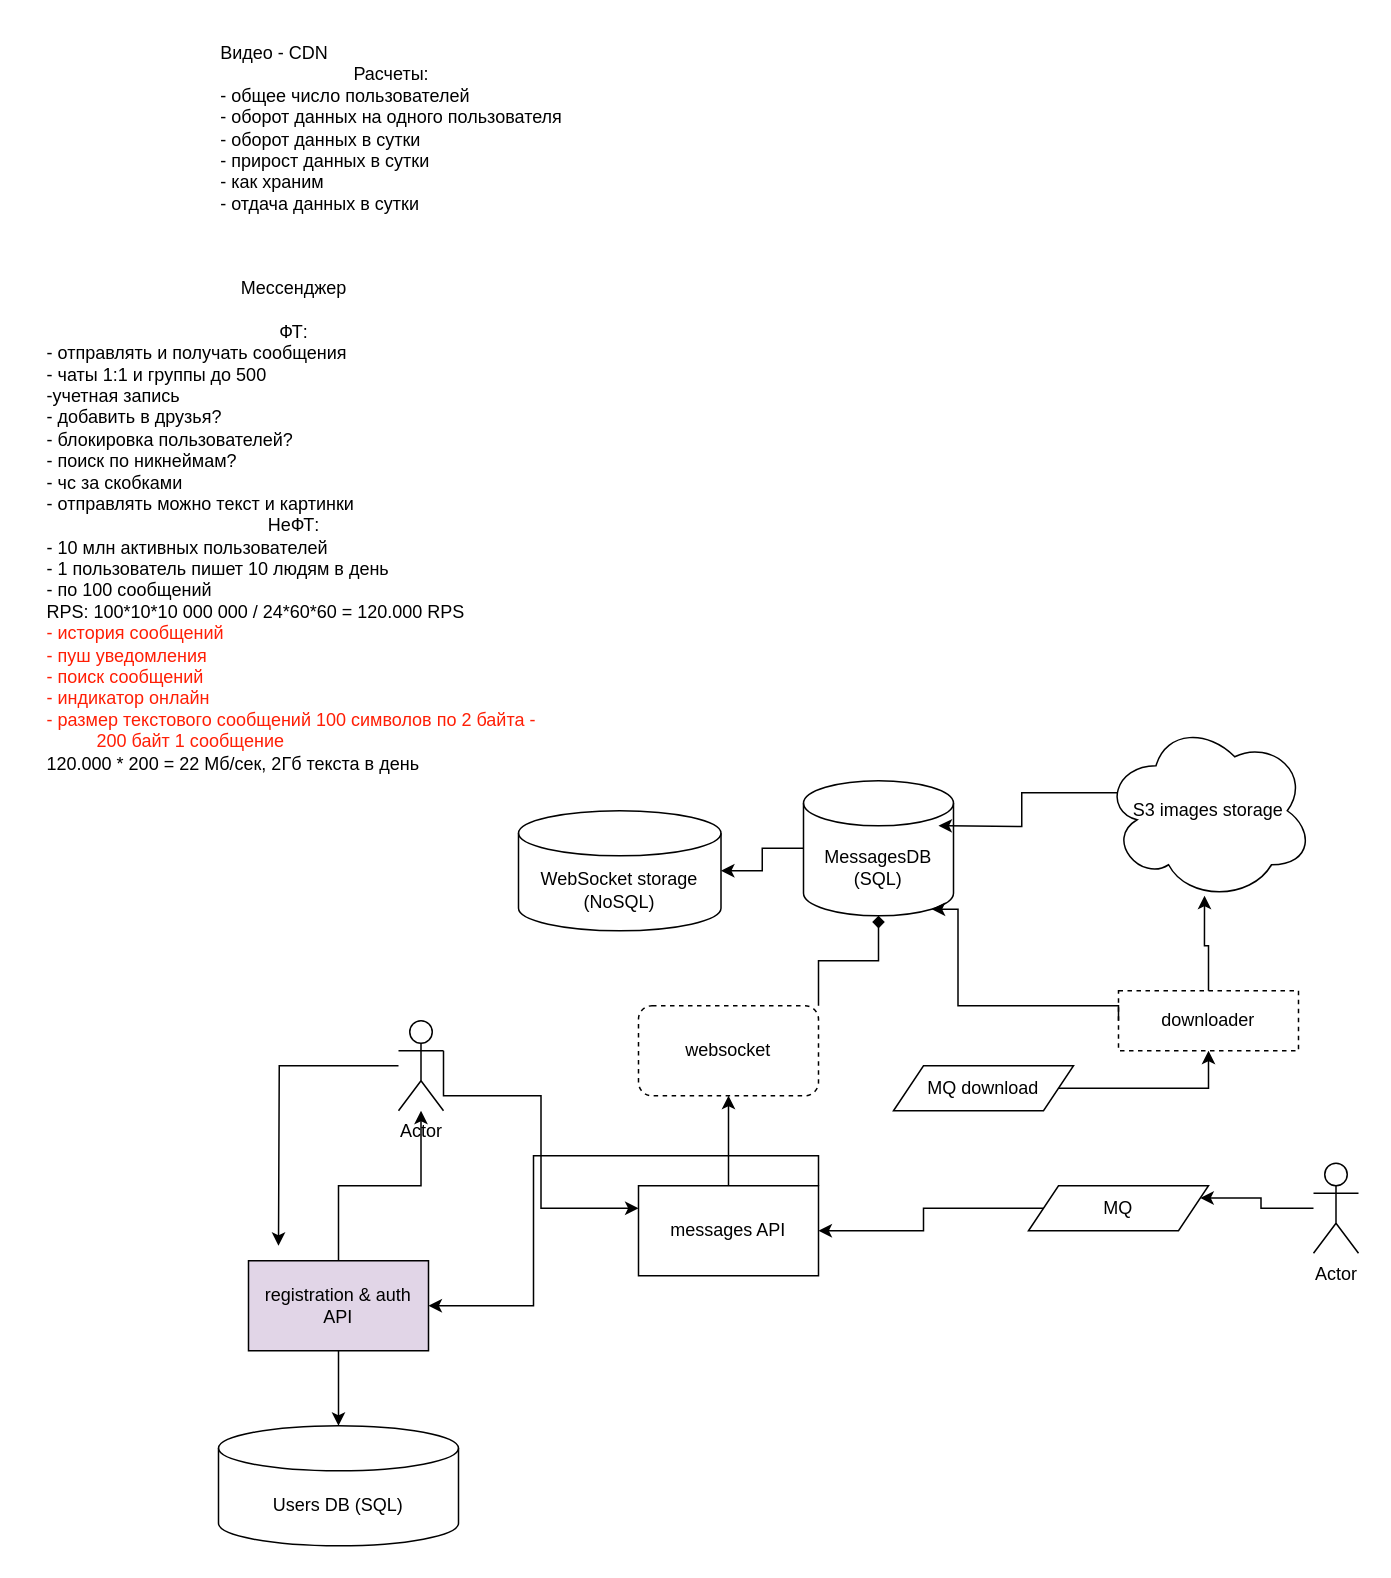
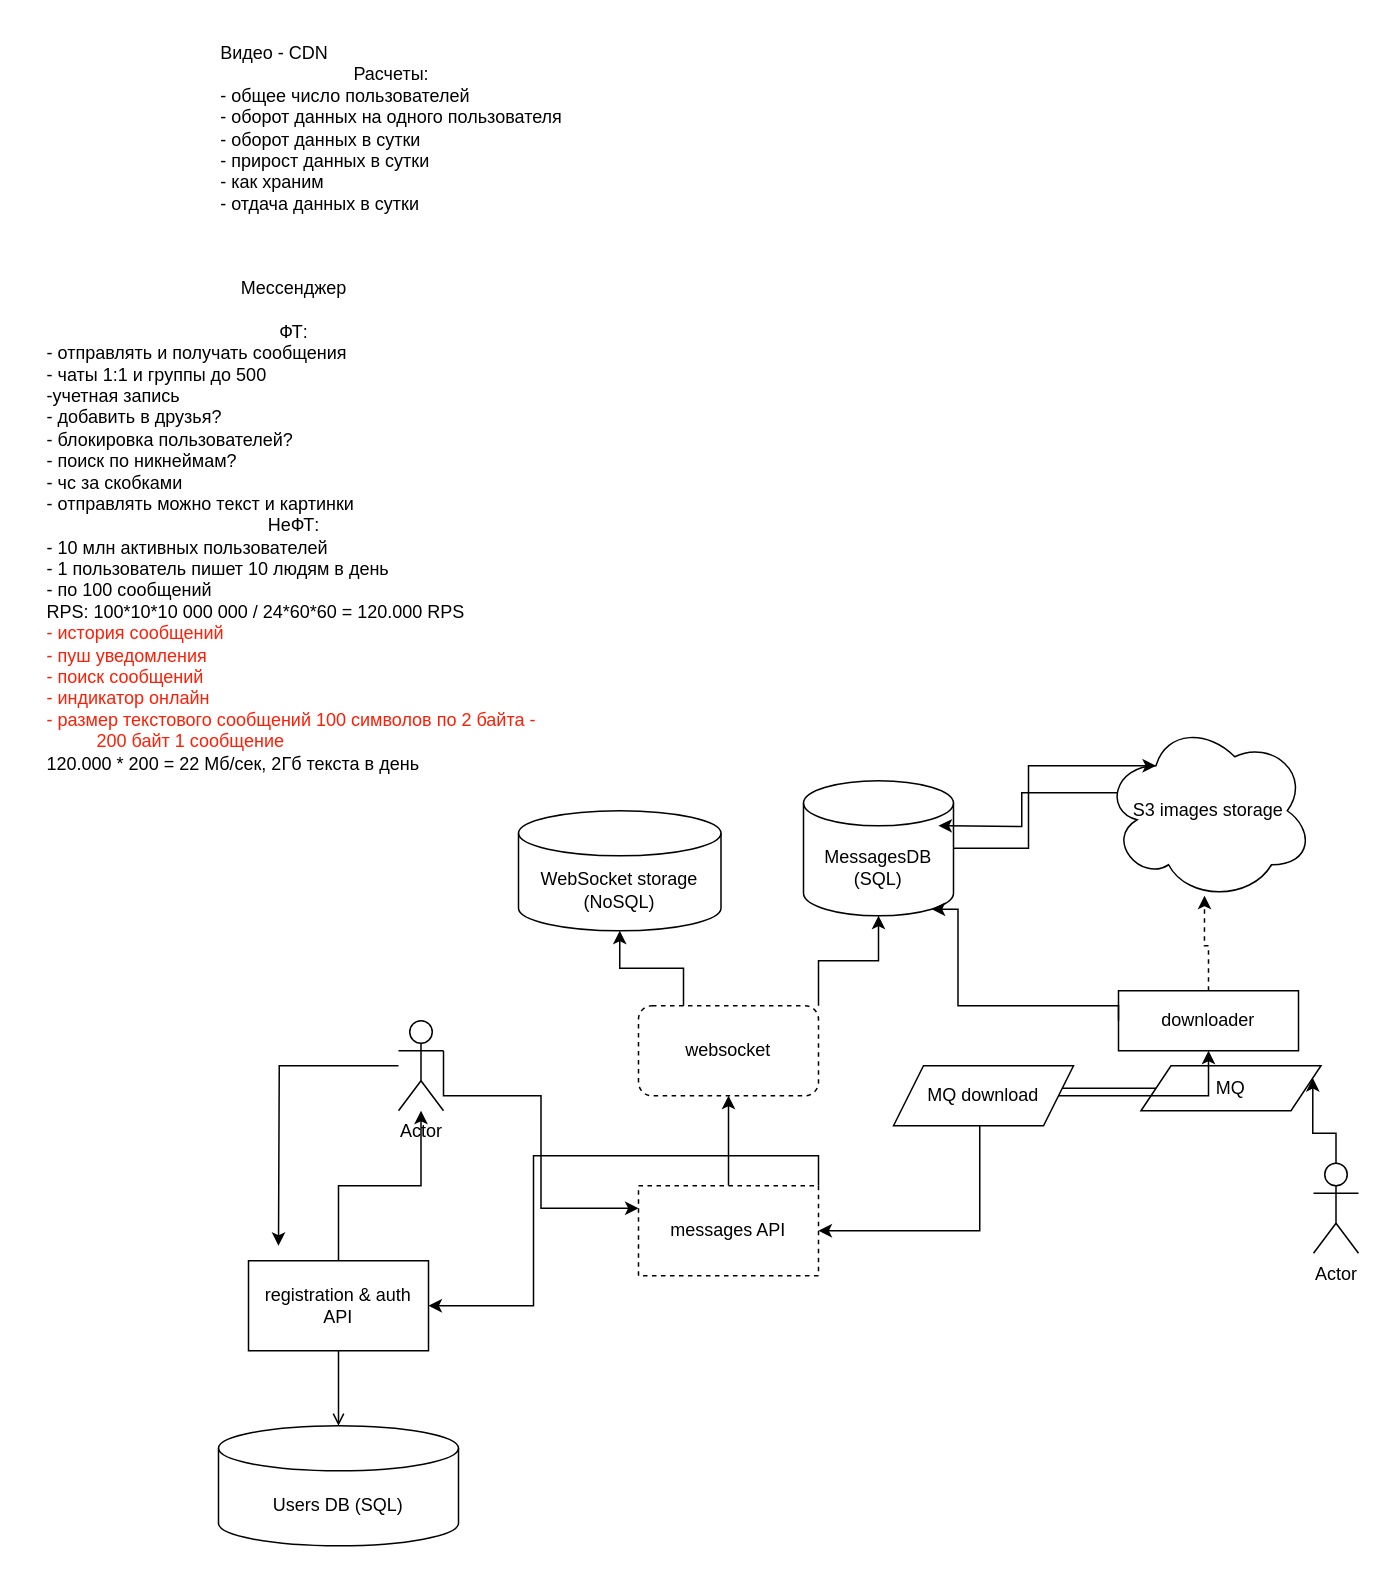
- <mxCell id="30" style="edgeStyle=orthogonalEdgeStyle;rounded=0;orthogonalLoop=1;jettySize=auto;html=1;" edge="1" parent="1" source="19" target="17"><mxGeometry relative="1" as="geometry" /></mxCell>
+ <mxCell id="30" style="edgeStyle=orthogonalEdgeStyle;rounded=0;orthogonalLoop=1;jettySize=auto;html=1;entryX=0.25;entryY=0.25;entryDx=0;entryDy=0;entryPerimeter=0;" edge="1" parent="1" source="19" target="21"><mxGeometry relative="1" as="geometry" /></mxCell>
- <mxCell id="22" style="edgeStyle=orthogonalEdgeStyle;rounded=0;orthogonalLoop=1;jettySize=auto;html=1;exitX=1;exitY=0;exitDx=0;exitDy=0;entryX=0.5;entryY=1;entryDx=0;entryDy=0;entryPerimeter=0;endArrow=diamond;" edge="1" parent="1" source="12" target="19"><mxGeometry relative="1" as="geometry" /></mxCell>
+ <mxCell id="22" style="edgeStyle=orthogonalEdgeStyle;rounded=0;orthogonalLoop=1;jettySize=auto;html=1;exitX=1;exitY=0;exitDx=0;exitDy=0;entryX=0.5;entryY=1;entryDx=0;entryDy=0;entryPerimeter=0;" edge="1" parent="1" source="12" target="19"><mxGeometry relative="1" as="geometry" /></mxCell>
- <mxCell id="28" style="edgeStyle=orthogonalEdgeStyle;rounded=0;orthogonalLoop=1;jettySize=auto;html=1;exitX=0.5;exitY=0;exitDx=0;exitDy=0;entryX=0.481;entryY=0.972;entryDx=0;entryDy=0;entryPerimeter=0;" edge="1" parent="1" source="27" target="21"><mxGeometry relative="1" as="geometry" /></mxCell>
+ <mxCell id="28" style="edgeStyle=orthogonalEdgeStyle;rounded=0;orthogonalLoop=1;jettySize=auto;html=1;exitX=0.5;exitY=0;exitDx=0;exitDy=0;entryX=0.481;entryY=0.972;entryDx=0;entryDy=0;entryPerimeter=0;dashed=1;" edge="1" parent="1" source="27" target="21"><mxGeometry relative="1" as="geometry" /></mxCell>
+ <mxCell id="18" style="edgeStyle=orthogonalEdgeStyle;rounded=0;orthogonalLoop=1;jettySize=auto;html=1;exitX=0.25;exitY=0;exitDx=0;exitDy=0;entryX=0.5;entryY=1;entryDx=0;entryDy=0;entryPerimeter=0;" edge="1" parent="1" source="12" target="17"><mxGeometry relative="1" as="geometry" /></mxCell>
- <mxCell id="27" value="downloader" style="whiteSpace=wrap;html=1;dashed=1;" vertex="1" parent="1"><mxGeometry x="745" y="660" width="120" height="40" as="geometry" /></mxCell>
+ <mxCell id="27" value="downloader" style="whiteSpace=wrap;html=1;" vertex="1" parent="1"><mxGeometry x="745" y="660" width="120" height="40" as="geometry" /></mxCell>
- <mxCell id="26" value="MQ download" style="shape=parallelogram;perimeter=parallelogramPerimeter;whiteSpace=wrap;html=1;fixedSize=1;" vertex="1" parent="1"><mxGeometry x="595" y="710" width="120" height="30" as="geometry" /></mxCell>
+ <mxCell id="26" value="MQ download" style="shape=parallelogram;perimeter=parallelogramPerimeter;whiteSpace=wrap;html=1;fixedSize=1;" vertex="1" parent="1"><mxGeometry x="595" y="710" width="120" height="40" as="geometry" /></mxCell>
- <mxCell id="24" value="MQ" style="shape=parallelogram;perimeter=parallelogramPerimeter;whiteSpace=wrap;html=1;fixedSize=1;" vertex="1" parent="1"><mxGeometry x="685" y="790" width="120" height="30" as="geometry" /></mxCell>
+ <mxCell id="24" value="MQ" style="shape=parallelogram;perimeter=parallelogramPerimeter;whiteSpace=wrap;html=1;fixedSize=1;" vertex="1" parent="1"><mxGeometry x="760" y="710" width="120" height="30" as="geometry" /></mxCell>
- <mxCell id="11" value="messages API" style="whiteSpace=wrap;html=1;" vertex="1" parent="1"><mxGeometry x="425" y="790" width="120" height="60" as="geometry" /></mxCell>
+ <mxCell id="11" value="messages API" style="whiteSpace=wrap;html=1;dashed=1;" vertex="1" parent="1"><mxGeometry x="425" y="790" width="120" height="60" as="geometry" /></mxCell>
- <mxCell id="14" value="registration &amp;amp; auth API" style="rounded=0;whiteSpace=wrap;html=1;fillColor=#e1d5e7;" vertex="1" parent="1"><mxGeometry x="165" y="840" width="120" height="60" as="geometry" /></mxCell>
+ <mxCell id="14" value="registration &amp;amp; auth API" style="rounded=0;whiteSpace=wrap;html=1;" vertex="1" parent="1"><mxGeometry x="165" y="840" width="120" height="60" as="geometry" /></mxCell>
- <mxCell id="16" style="edgeStyle=orthogonalEdgeStyle;rounded=0;orthogonalLoop=1;jettySize=auto;html=1;exitX=0.5;exitY=1;exitDx=0;exitDy=0;entryX=0.5;entryY=0;entryDx=0;entryDy=0;entryPerimeter=0;" edge="1" parent="1" source="14" target="15"><mxGeometry relative="1" as="geometry" /></mxCell>
+ <mxCell id="16" style="edgeStyle=orthogonalEdgeStyle;rounded=0;orthogonalLoop=1;jettySize=auto;html=1;exitX=0.5;exitY=1;exitDx=0;exitDy=0;entryX=0.5;entryY=0;entryDx=0;entryDy=0;entryPerimeter=0;endArrow=open;" edge="1" parent="1" source="14" target="15"><mxGeometry relative="1" as="geometry" /></mxCell>
